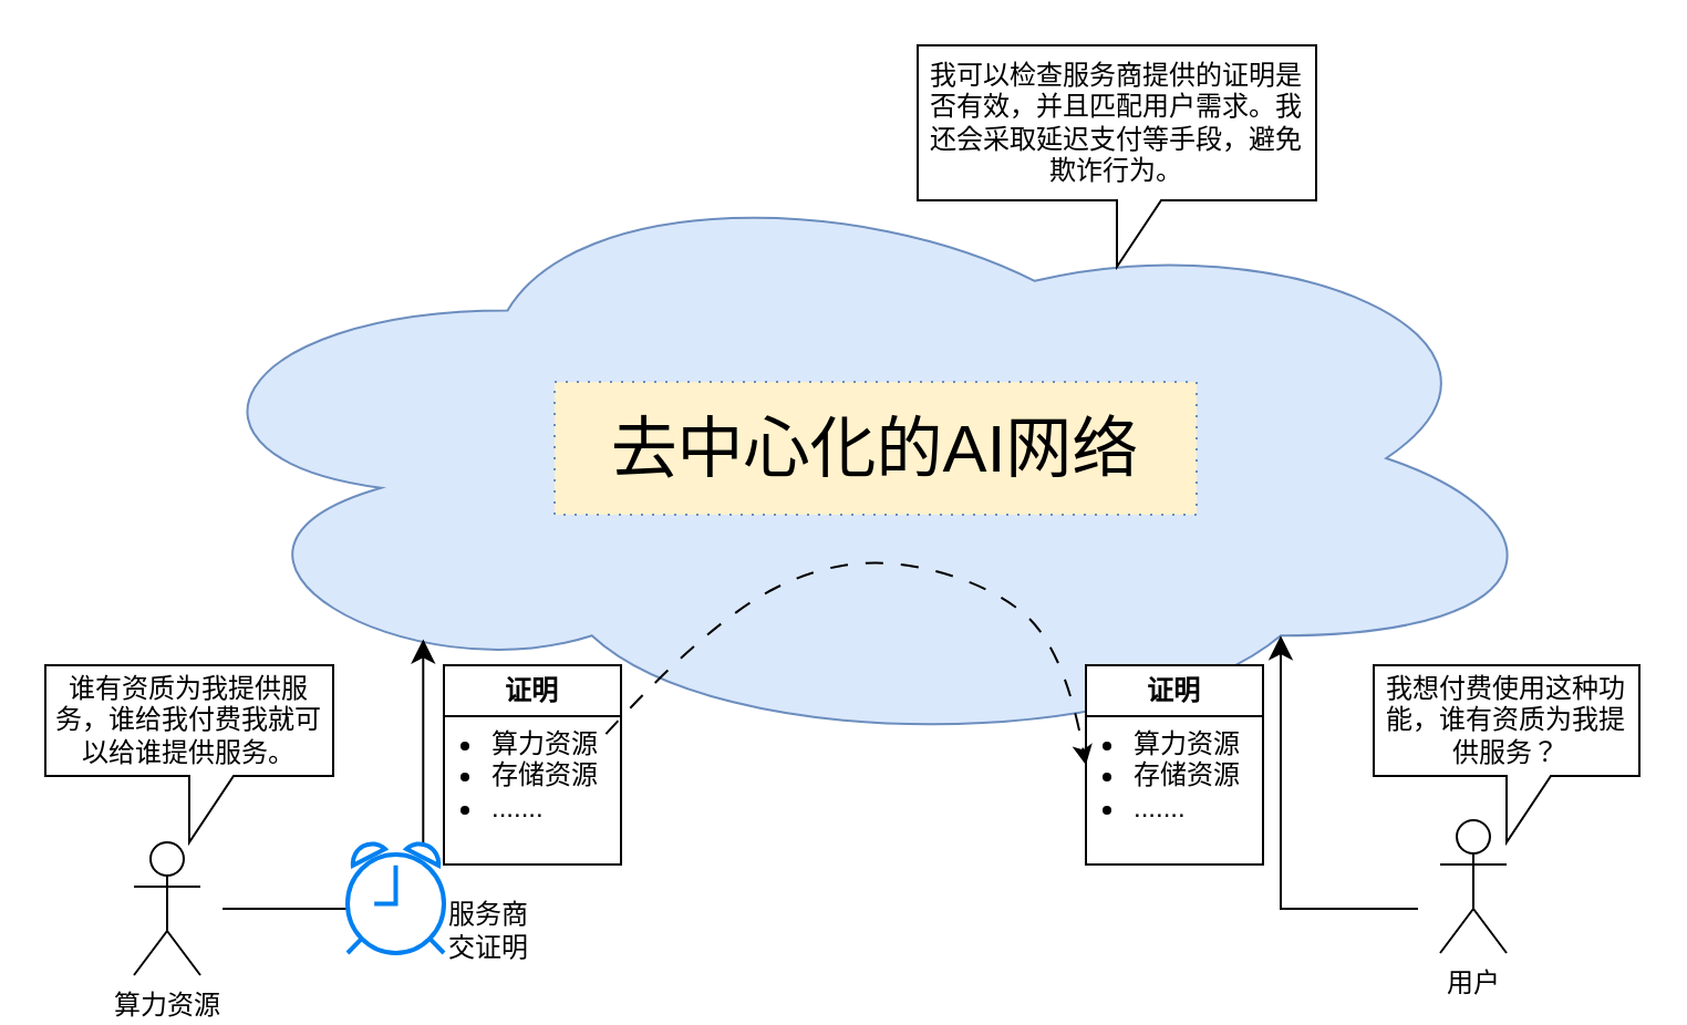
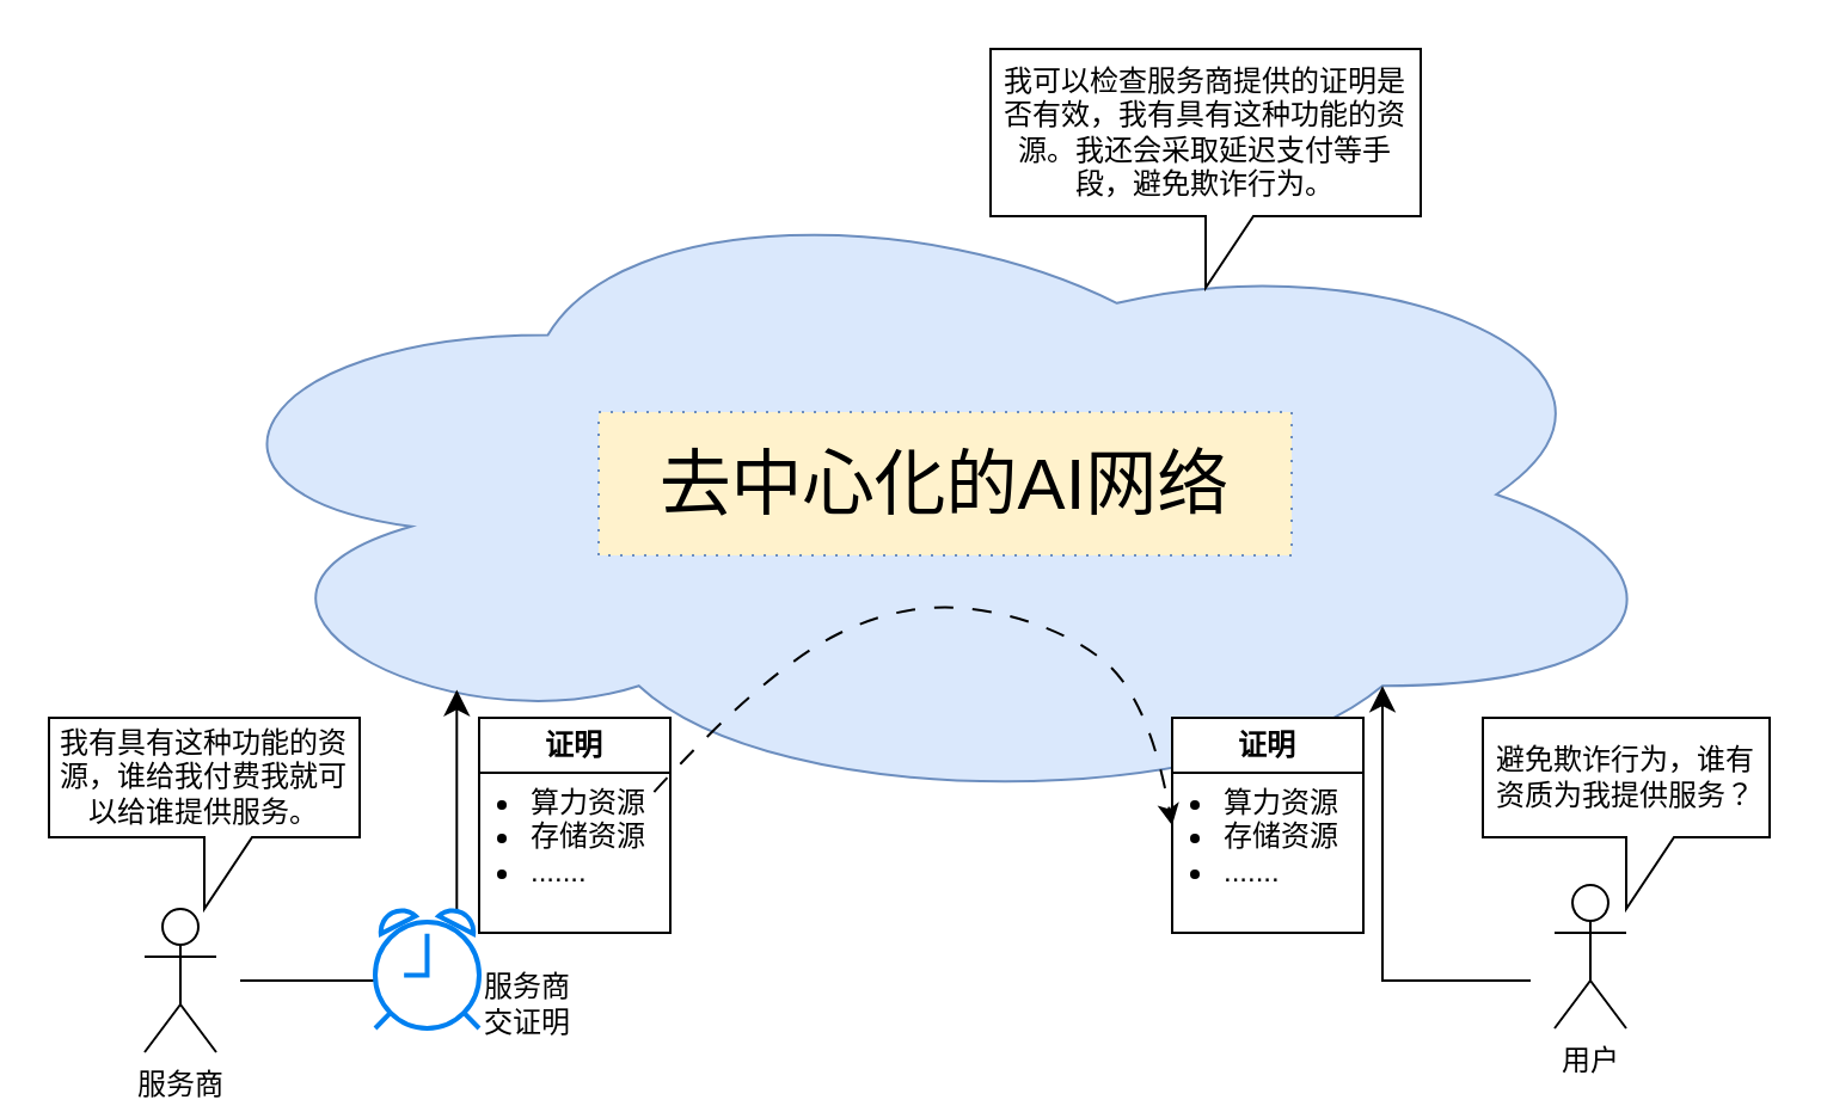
- <mxCell id="15" value="我可以检查服务商提供的证明是否有效，并且匹配用户需求。我还会采取延迟支付等手段，避免欺诈行为。" style="shape=callout;whiteSpace=wrap;html=1;perimeter=calloutPerimeter;" vertex="1" parent="1"><mxGeometry x="414" y="20" width="180" height="100" as="geometry" /></mxCell>
+ <mxCell id="15" value="我可以检查服务商提供的证明是否有效，我有具有这种功能的资源。我还会采取延迟支付等手段，避免欺诈行为。" style="shape=callout;whiteSpace=wrap;html=1;perimeter=calloutPerimeter;" vertex="1" parent="1"><mxGeometry x="414" y="20" width="180" height="100" as="geometry" /></mxCell>
- <mxCell id="13" value="谁有资质为我提供服务，谁给我付费我就可以给谁提供服务。" style="shape=callout;whiteSpace=wrap;html=1;perimeter=calloutPerimeter;" vertex="1" parent="1"><mxGeometry x="20" y="300" width="130" height="80" as="geometry" /></mxCell>
+ <mxCell id="13" value="我有具有这种功能的资源，谁给我付费我就可以给谁提供服务。" style="shape=callout;whiteSpace=wrap;html=1;perimeter=calloutPerimeter;" vertex="1" parent="1"><mxGeometry x="20" y="300" width="130" height="80" as="geometry" /></mxCell>
- <mxCell id="14" value="我想付费使用这种功能，谁有资质为我提供服务？" style="shape=callout;whiteSpace=wrap;html=1;perimeter=calloutPerimeter;" vertex="1" parent="1"><mxGeometry x="620" y="300" width="120" height="80" as="geometry" /></mxCell>
+ <mxCell id="14" value="避免欺诈行为，谁有资质为我提供服务？" style="shape=callout;whiteSpace=wrap;html=1;perimeter=calloutPerimeter;" vertex="1" parent="1"><mxGeometry x="620" y="300" width="120" height="80" as="geometry" /></mxCell>
- <mxCell id="5" value="算力资源" style="shape=umlActor;verticalLabelPosition=bottom;verticalAlign=top;html=1;outlineConnect=0;" vertex="1" parent="1"><mxGeometry x="60" y="380" width="30" height="60" as="geometry" /></mxCell>
+ <mxCell id="5" value="服务商" style="shape=umlActor;verticalLabelPosition=bottom;verticalAlign=top;html=1;outlineConnect=0;" vertex="1" parent="1"><mxGeometry x="60" y="380" width="30" height="60" as="geometry" /></mxCell>
